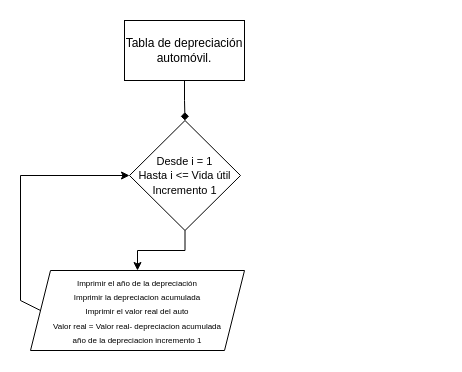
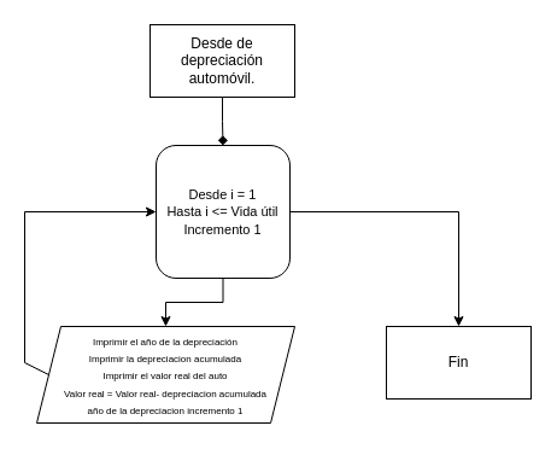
- <mxCell id="3" value="Tabla de depreciación automóvil." style="rounded=0;whiteSpace=wrap;html=1;" vertex="1" parent="1"><mxGeometry x="124" y="20" width="120" height="60" as="geometry" /></mxCell>
+ <mxCell id="3" value="Desde de depreciación automóvil." style="rounded=0;whiteSpace=wrap;html=1;" vertex="1" parent="1"><mxGeometry x="124" y="20" width="120" height="60" as="geometry" /></mxCell>
- <mxCell id="6" value="&lt;font style=&quot;font-size: 11px;&quot;&gt;Desde i = 1&lt;br&gt;Hasta i &amp;lt;= Vida útil&lt;br&gt;Incremento 1&lt;/font&gt;" style="rhombus;whiteSpace=wrap;html=1;" vertex="1" parent="1"><mxGeometry x="129" y="120" width="111" height="110" as="geometry" /></mxCell>
+ <mxCell id="6" value="&lt;font style=&quot;font-size: 11px;&quot;&gt;Desde i = 1&lt;br&gt;Hasta i &amp;lt;= Vida útil&lt;br&gt;Incremento 1&lt;/font&gt;" style="whiteSpace=wrap;html=1;rounded=1;" vertex="1" parent="1"><mxGeometry x="129" y="120" width="111" height="110" as="geometry" /></mxCell>
+ <mxCell id="5" style="edgeStyle=orthogonalEdgeStyle;rounded=0;orthogonalLoop=1;jettySize=auto;html=1;" edge="1" parent="1" source="6" target="8"><mxGeometry relative="1" as="geometry" /></mxCell>
+ <mxCell id="8" value="Fin" style="rounded=0;whiteSpace=wrap;html=1;" vertex="1" parent="1"><mxGeometry x="320" y="270" width="120" height="60" as="geometry" /></mxCell>
